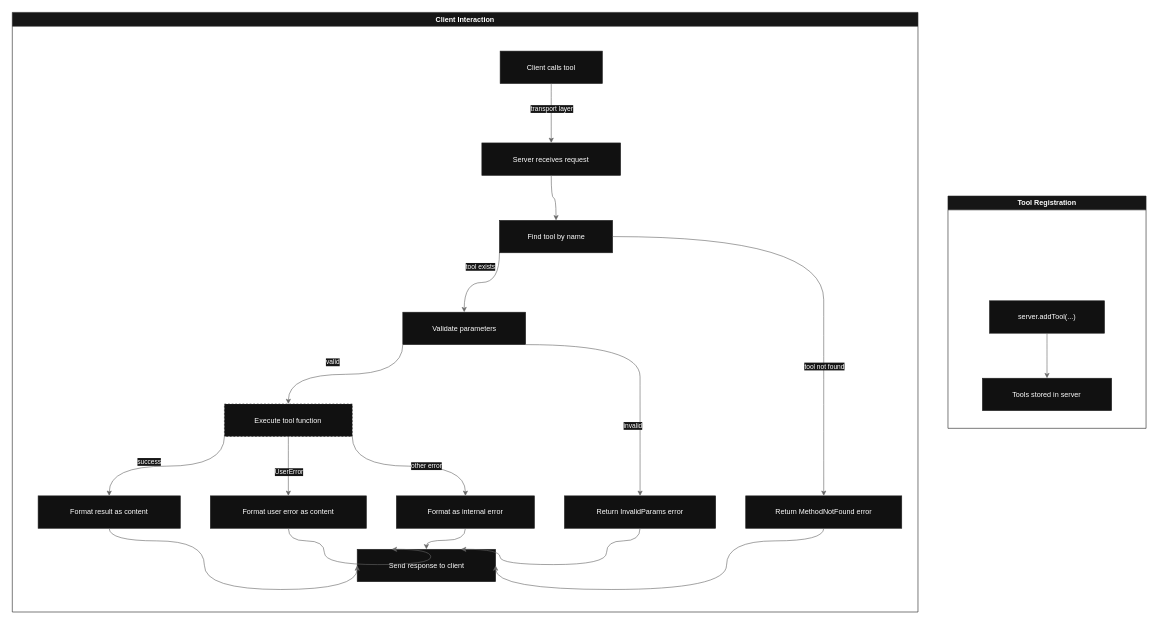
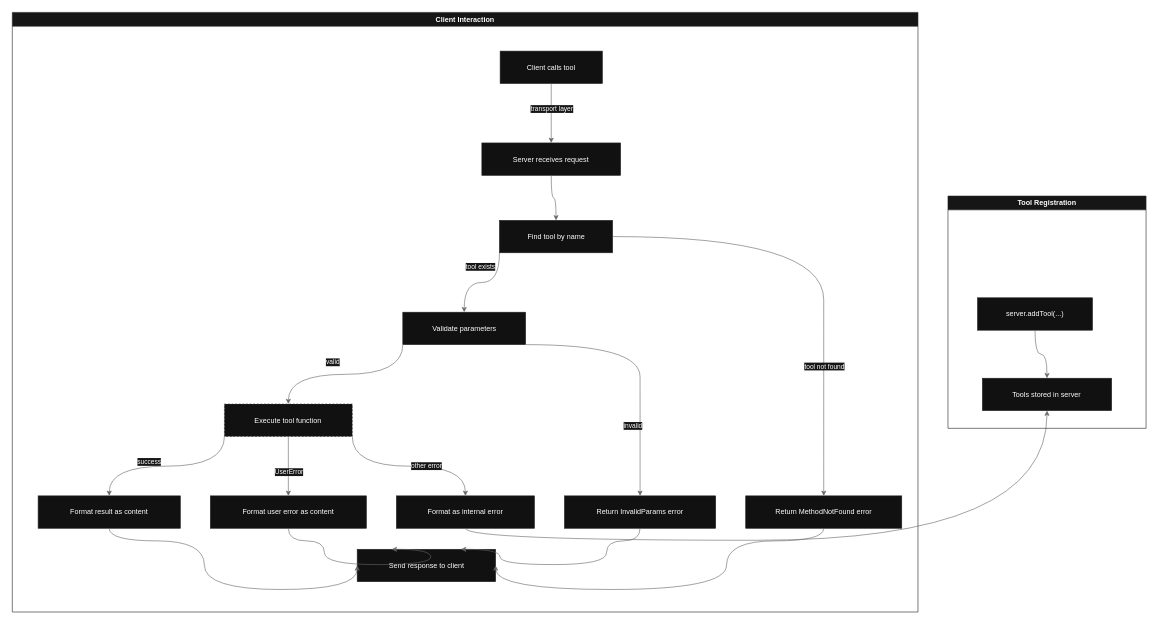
- <mxCell id="4" value="server.addTool(...)" style="rounded=0;whiteSpace=wrap;html=1;fillColor=#111111;strokeColor=#222222;fontColor=#FFFFFF;" parent="3" vertex="1"><mxGeometry x="69.22" y="174.5" width="191.56" height="54" as="geometry" /></mxCell>
+ <mxCell id="4" value="server.addTool(...)" style="rounded=0;whiteSpace=wrap;html=1;fillColor=#111111;strokeColor=#222222;fontColor=#FFFFFF;" parent="3" vertex="1"><mxGeometry x="49.22" y="169.5" width="191.56" height="54" as="geometry" /></mxCell>
- <mxCell id="37" style="edgeStyle=orthogonalEdgeStyle;rounded=0;orthogonalLoop=1;jettySize=auto;html=1;exitX=0.5;exitY=1;exitDx=0;exitDy=0;entryX=0.5;entryY=0;entryDx=0;entryDy=0;curved=1;strokeColor=#666666;" parent="2" source="16" target="17" edge="1"><mxGeometry relative="1" as="geometry" /></mxCell>
+ <mxCell id="37" style="edgeStyle=orthogonalEdgeStyle;rounded=0;orthogonalLoop=1;jettySize=auto;html=1;exitX=0.5;exitY=1;exitDx=0;exitDy=0;curved=1;strokeColor=#666666;" parent="2" source="16" target="5" edge="1"><mxGeometry relative="1" as="geometry" /></mxCell>
